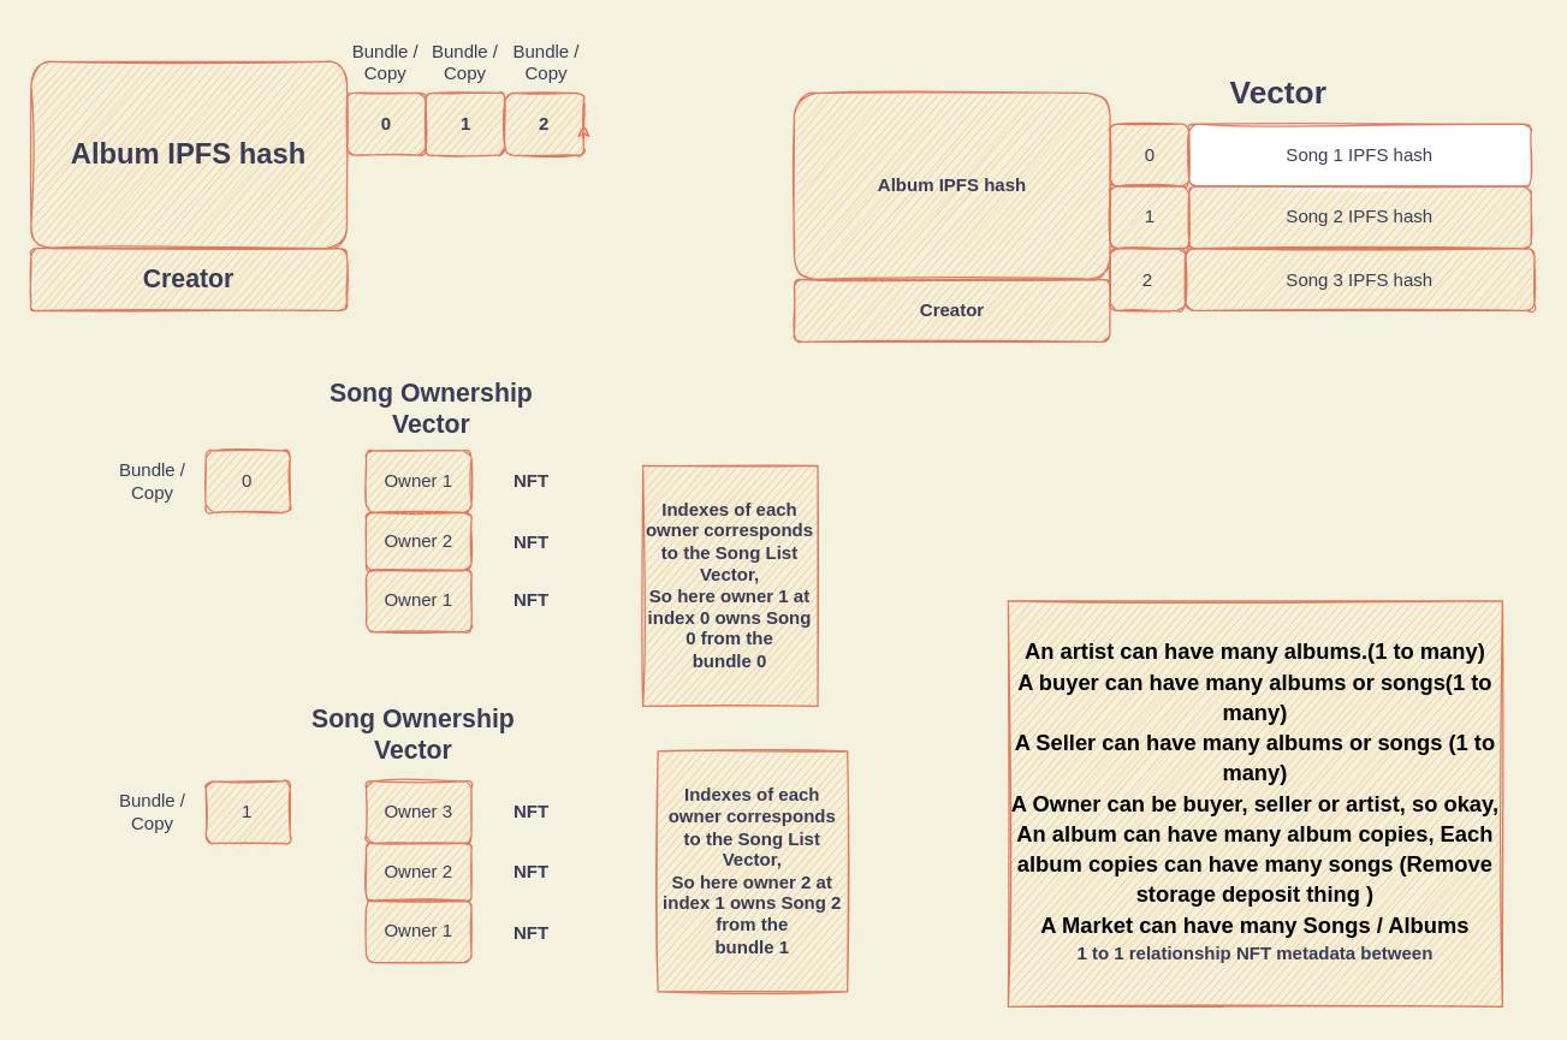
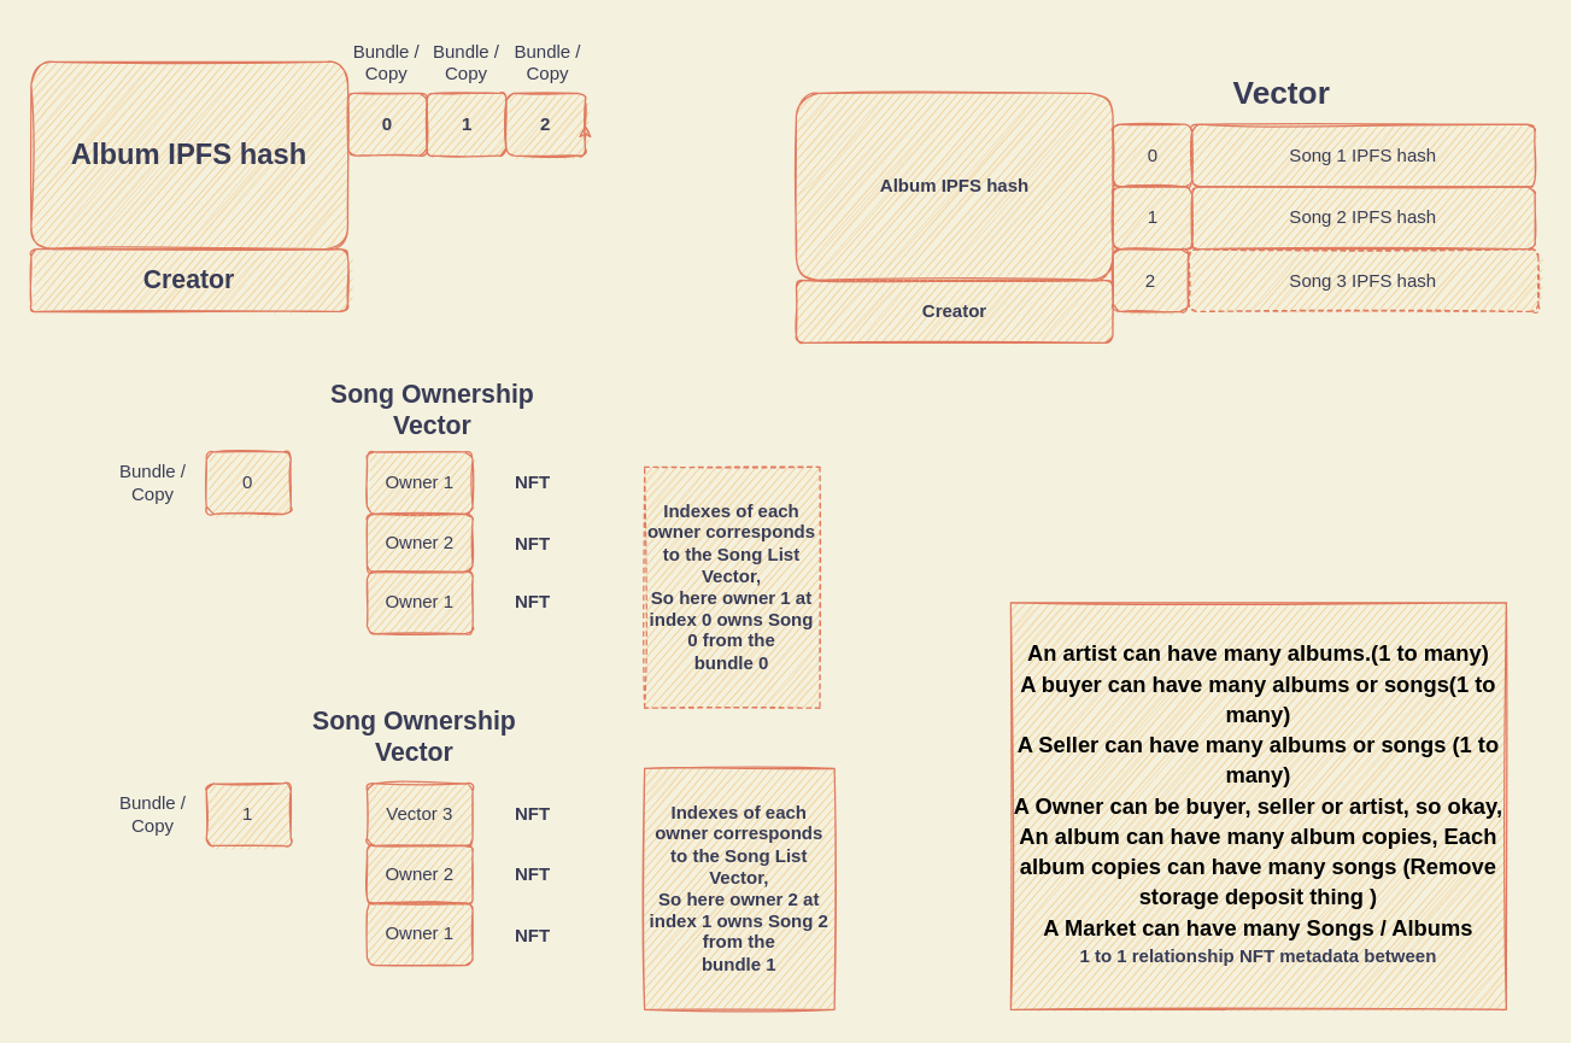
- <mxCell id="6" value="Song 1 IPFS hash" style="whiteSpace=wrap;html=1;fontColor=#393C56;strokeColor=#E07A5F;fillColor=#ffffff;strokeWidth=1;arcSize=12;rounded=1;sketch=1;" parent="2" vertex="1"><mxGeometry x="770.243" y="62.069" width="227.572" height="41.379" as="geometry" /></mxCell>
+ <mxCell id="6" value="Song 1 IPFS hash" style="whiteSpace=wrap;html=1;fontColor=#393C56;strokeColor=#E07A5F;fillColor=#F2CC8F;strokeWidth=1;arcSize=12;rounded=1;sketch=1;" parent="2" vertex="1"><mxGeometry x="770.243" y="62.069" width="227.572" height="41.379" as="geometry" /></mxCell>
- <mxCell id="21" value="Song 3 IPFS hash" style="whiteSpace=wrap;html=1;fontColor=#393C56;strokeColor=#E07A5F;fillColor=#F2CC8F;strokeWidth=1;arcSize=12;rounded=1;sketch=1;" parent="19" vertex="1"><mxGeometry x="50.325" width="231.948" height="41.379" as="geometry" /></mxCell>
+ <mxCell id="21" value="Song 3 IPFS hash" style="whiteSpace=wrap;html=1;fontColor=#393C56;strokeColor=#E07A5F;fillColor=#F2CC8F;strokeWidth=1;arcSize=12;rounded=1;sketch=1;dashed=1;" parent="19" vertex="1"><mxGeometry x="50.325" width="231.948" height="41.379" as="geometry" /></mxCell>
- <mxCell id="42" value="&lt;b&gt;Indexes of each owner corresponds to the Song List Vector,&lt;br&gt;So here owner 1 at index 0 owns Song 0 from the&lt;br&gt;bundle 0&lt;/b&gt;" style="rounded=0;whiteSpace=wrap;html=1;sketch=1;fillColor=#F2CC8F;strokeColor=#E07A5F;fontColor=#393C56;" vertex="1" parent="2"><mxGeometry x="407.022" y="289.31" width="116.292" height="160" as="geometry" /></mxCell>
+ <mxCell id="42" value="&lt;b&gt;Indexes of each owner corresponds to the Song List Vector,&lt;br&gt;So here owner 1 at index 0 owns Song 0 from the&lt;br&gt;bundle 0&lt;/b&gt;" style="rounded=0;whiteSpace=wrap;html=1;sketch=1;fillColor=#F2CC8F;strokeColor=#E07A5F;fontColor=#393C56;dashed=1;" vertex="1" parent="2"><mxGeometry x="407.022" y="289.31" width="116.292" height="160" as="geometry" /></mxCell>
- <mxCell id="34" value="Owner 3" style="whiteSpace=wrap;html=1;fontColor=#393C56;strokeColor=#E07A5F;fillColor=#F2CC8F;strokeWidth=1;arcSize=12;rounded=1;sketch=1;" vertex="1" parent="2"><mxGeometry x="222.887" y="499.314" width="70.022" height="41.379" as="geometry" /></mxCell>
+ <mxCell id="34" value="Vector 3" style="whiteSpace=wrap;html=1;fontColor=#393C56;strokeColor=#E07A5F;fillColor=#F2CC8F;strokeWidth=1;arcSize=12;rounded=1;sketch=1;" vertex="1" parent="2"><mxGeometry x="222.887" y="499.314" width="70.022" height="41.379" as="geometry" /></mxCell>
- <mxCell id="44" value="&lt;b&gt;Indexes of each owner corresponds to the Song List Vector,&lt;br&gt;So here owner 2 at index 1 owns Song 2 from the&lt;br&gt;bundle 1&lt;/b&gt;" style="rounded=0;whiteSpace=wrap;html=1;sketch=1;fillColor=#F2CC8F;strokeColor=#E07A5F;fontColor=#393C56;" vertex="1" parent="2"><mxGeometry x="417.022" y="479.31" width="125.983" height="160" as="geometry" /></mxCell>
+ <mxCell id="44" value="&lt;b&gt;Indexes of each owner corresponds to the Song List Vector,&lt;br&gt;So here owner 2 at index 1 owns Song 2 from the&lt;br&gt;bundle 1&lt;/b&gt;" style="rounded=0;whiteSpace=wrap;html=1;sketch=1;fillColor=#F2CC8F;strokeColor=#E07A5F;fontColor=#393C56;" vertex="1" parent="2"><mxGeometry x="407.022" y="489.31" width="125.983" height="160" as="geometry" /></mxCell>
